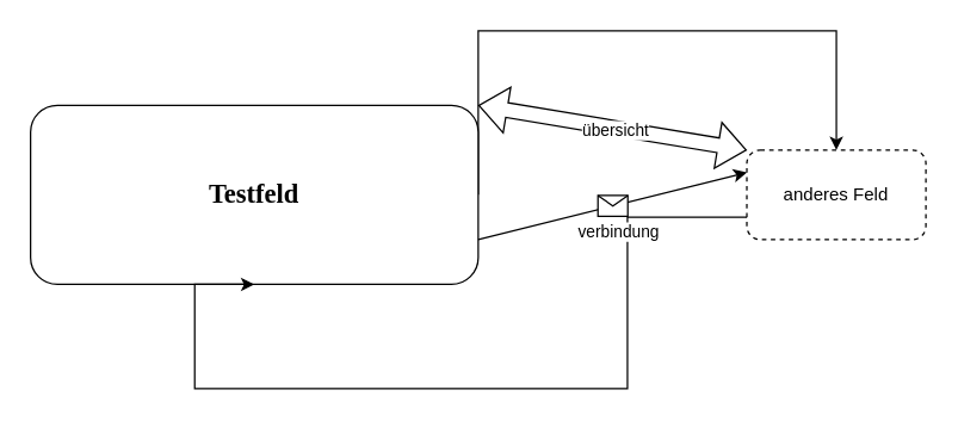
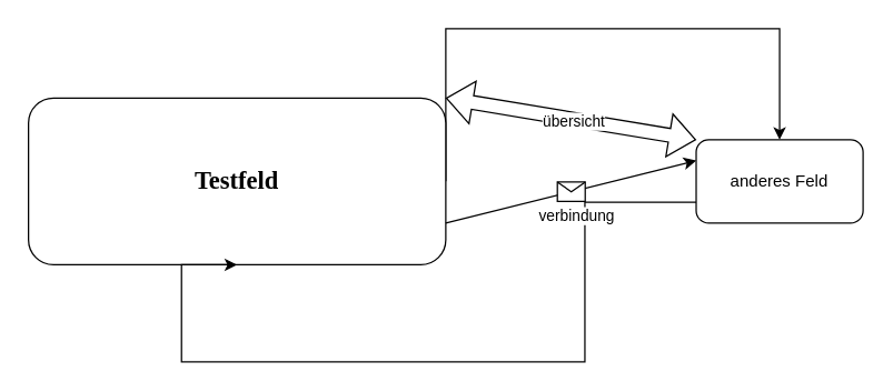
- <mxCell id="5" value="anderes Feld" style="rounded=1;whiteSpace=wrap;html=1;dashed=1;" parent="1" vertex="1"><mxGeometry x="500" y="100" width="120" height="60" as="geometry" /></mxCell>
+ <mxCell id="5" value="anderes Feld" style="rounded=1;whiteSpace=wrap;html=1;" parent="1" vertex="1"><mxGeometry x="500" y="100" width="120" height="60" as="geometry" /></mxCell>
